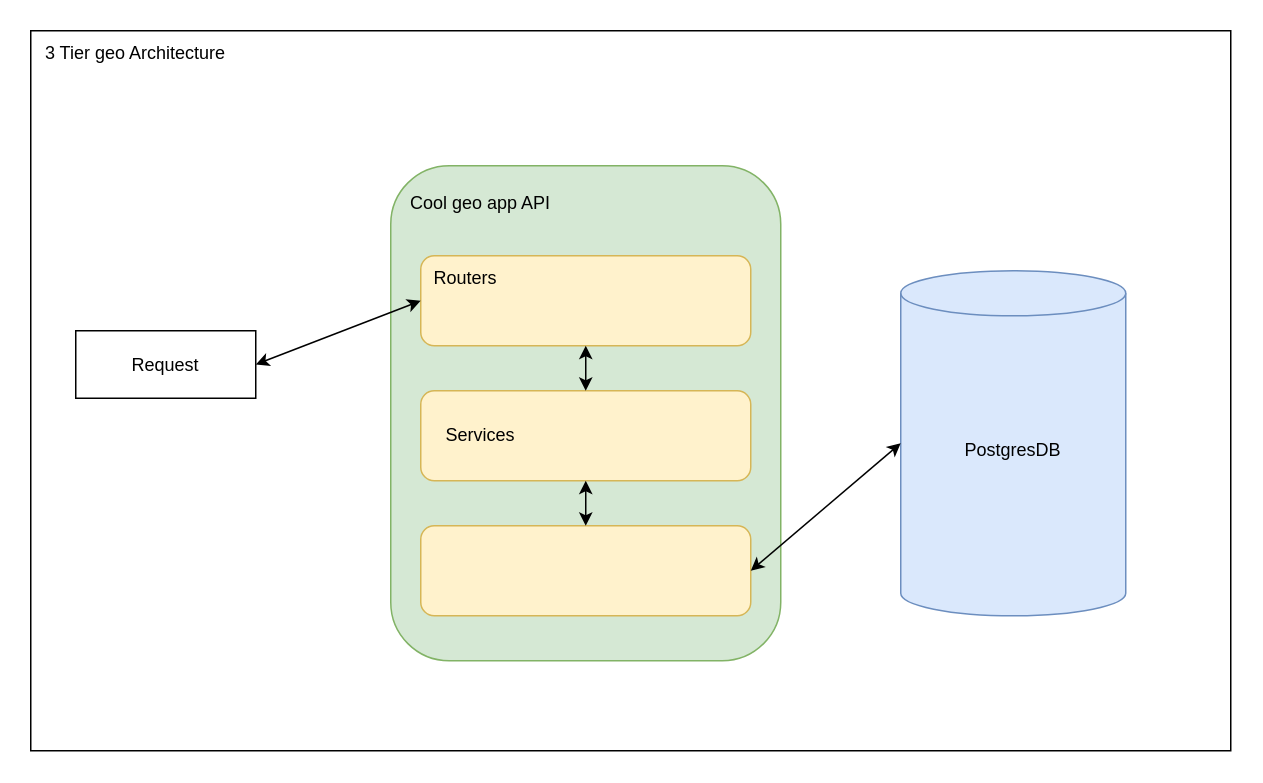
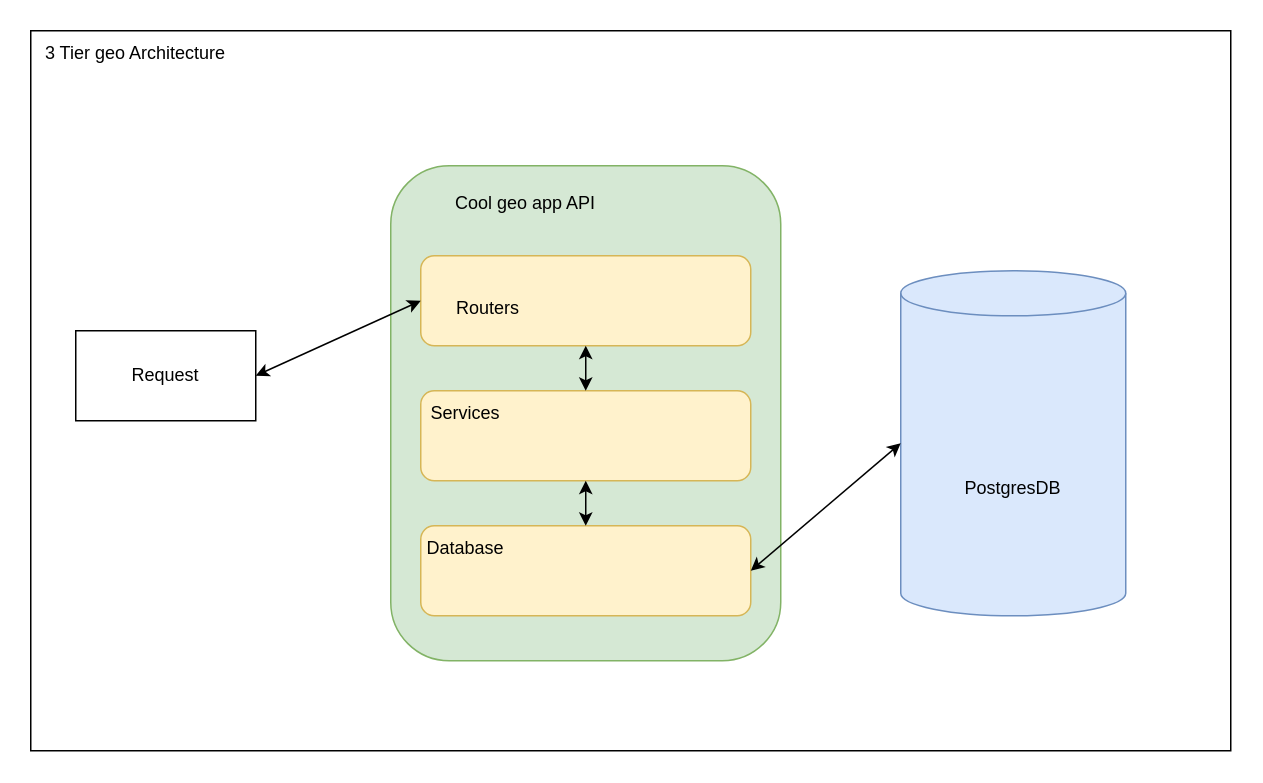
- <mxCell id="5" value="Cool geo app API" style="text;html=1;strokeColor=none;fillColor=none;align=center;verticalAlign=middle;whiteSpace=wrap;rounded=0;" vertex="1" parent="1"><mxGeometry x="270" y="120" width="100" height="30" as="geometry" /></mxCell>
+ <mxCell id="5" value="Cool geo app API" style="text;html=1;strokeColor=none;fillColor=none;align=center;verticalAlign=middle;whiteSpace=wrap;rounded=0;" vertex="1" parent="1"><mxGeometry x="300" y="120" width="100" height="30" as="geometry" /></mxCell>
- <mxCell id="7" value="Routers" style="text;html=1;strokeColor=none;fillColor=none;align=center;verticalAlign=middle;whiteSpace=wrap;rounded=0;" vertex="1" parent="1"><mxGeometry x="280" y="170" width="60" height="30" as="geometry" /></mxCell>
+ <mxCell id="7" value="Routers" style="text;html=1;strokeColor=none;fillColor=none;align=center;verticalAlign=middle;whiteSpace=wrap;rounded=0;" vertex="1" parent="1"><mxGeometry x="295" y="190" width="60" height="30" as="geometry" /></mxCell>
- <mxCell id="16" value="Request" style="rounded=0;whiteSpace=wrap;html=1;" vertex="1" parent="1"><mxGeometry x="50" y="220" width="120" height="45" as="geometry" /></mxCell>
+ <mxCell id="16" value="Request" style="rounded=0;whiteSpace=wrap;html=1;" vertex="1" parent="1"><mxGeometry x="50" y="220" width="120" height="60" as="geometry" /></mxCell>
- <mxCell id="9" value="Services" style="text;html=1;strokeColor=none;fillColor=none;align=center;verticalAlign=middle;whiteSpace=wrap;rounded=0;" vertex="1" parent="1"><mxGeometry x="290" y="275" width="60" height="30" as="geometry" /></mxCell>
+ <mxCell id="9" value="Services" style="text;html=1;strokeColor=none;fillColor=none;align=center;verticalAlign=middle;whiteSpace=wrap;rounded=0;" vertex="1" parent="1"><mxGeometry x="280" y="260" width="60" height="30" as="geometry" /></mxCell>
- <mxCell id="12" value="PostgresDB" style="text;html=1;strokeColor=none;fillColor=none;align=center;verticalAlign=middle;whiteSpace=wrap;rounded=0;" vertex="1" parent="1"><mxGeometry x="645" y="285" width="60" height="30" as="geometry" /></mxCell>
+ <mxCell id="12" value="PostgresDB" style="text;html=1;strokeColor=none;fillColor=none;align=center;verticalAlign=middle;whiteSpace=wrap;rounded=0;" vertex="1" parent="1"><mxGeometry x="645" y="310" width="60" height="30" as="geometry" /></mxCell>
+ <mxCell id="11" value="Database" style="text;html=1;strokeColor=none;fillColor=none;align=center;verticalAlign=middle;whiteSpace=wrap;rounded=0;" vertex="1" parent="1"><mxGeometry x="280" y="350" width="60" height="30" as="geometry" /></mxCell>
